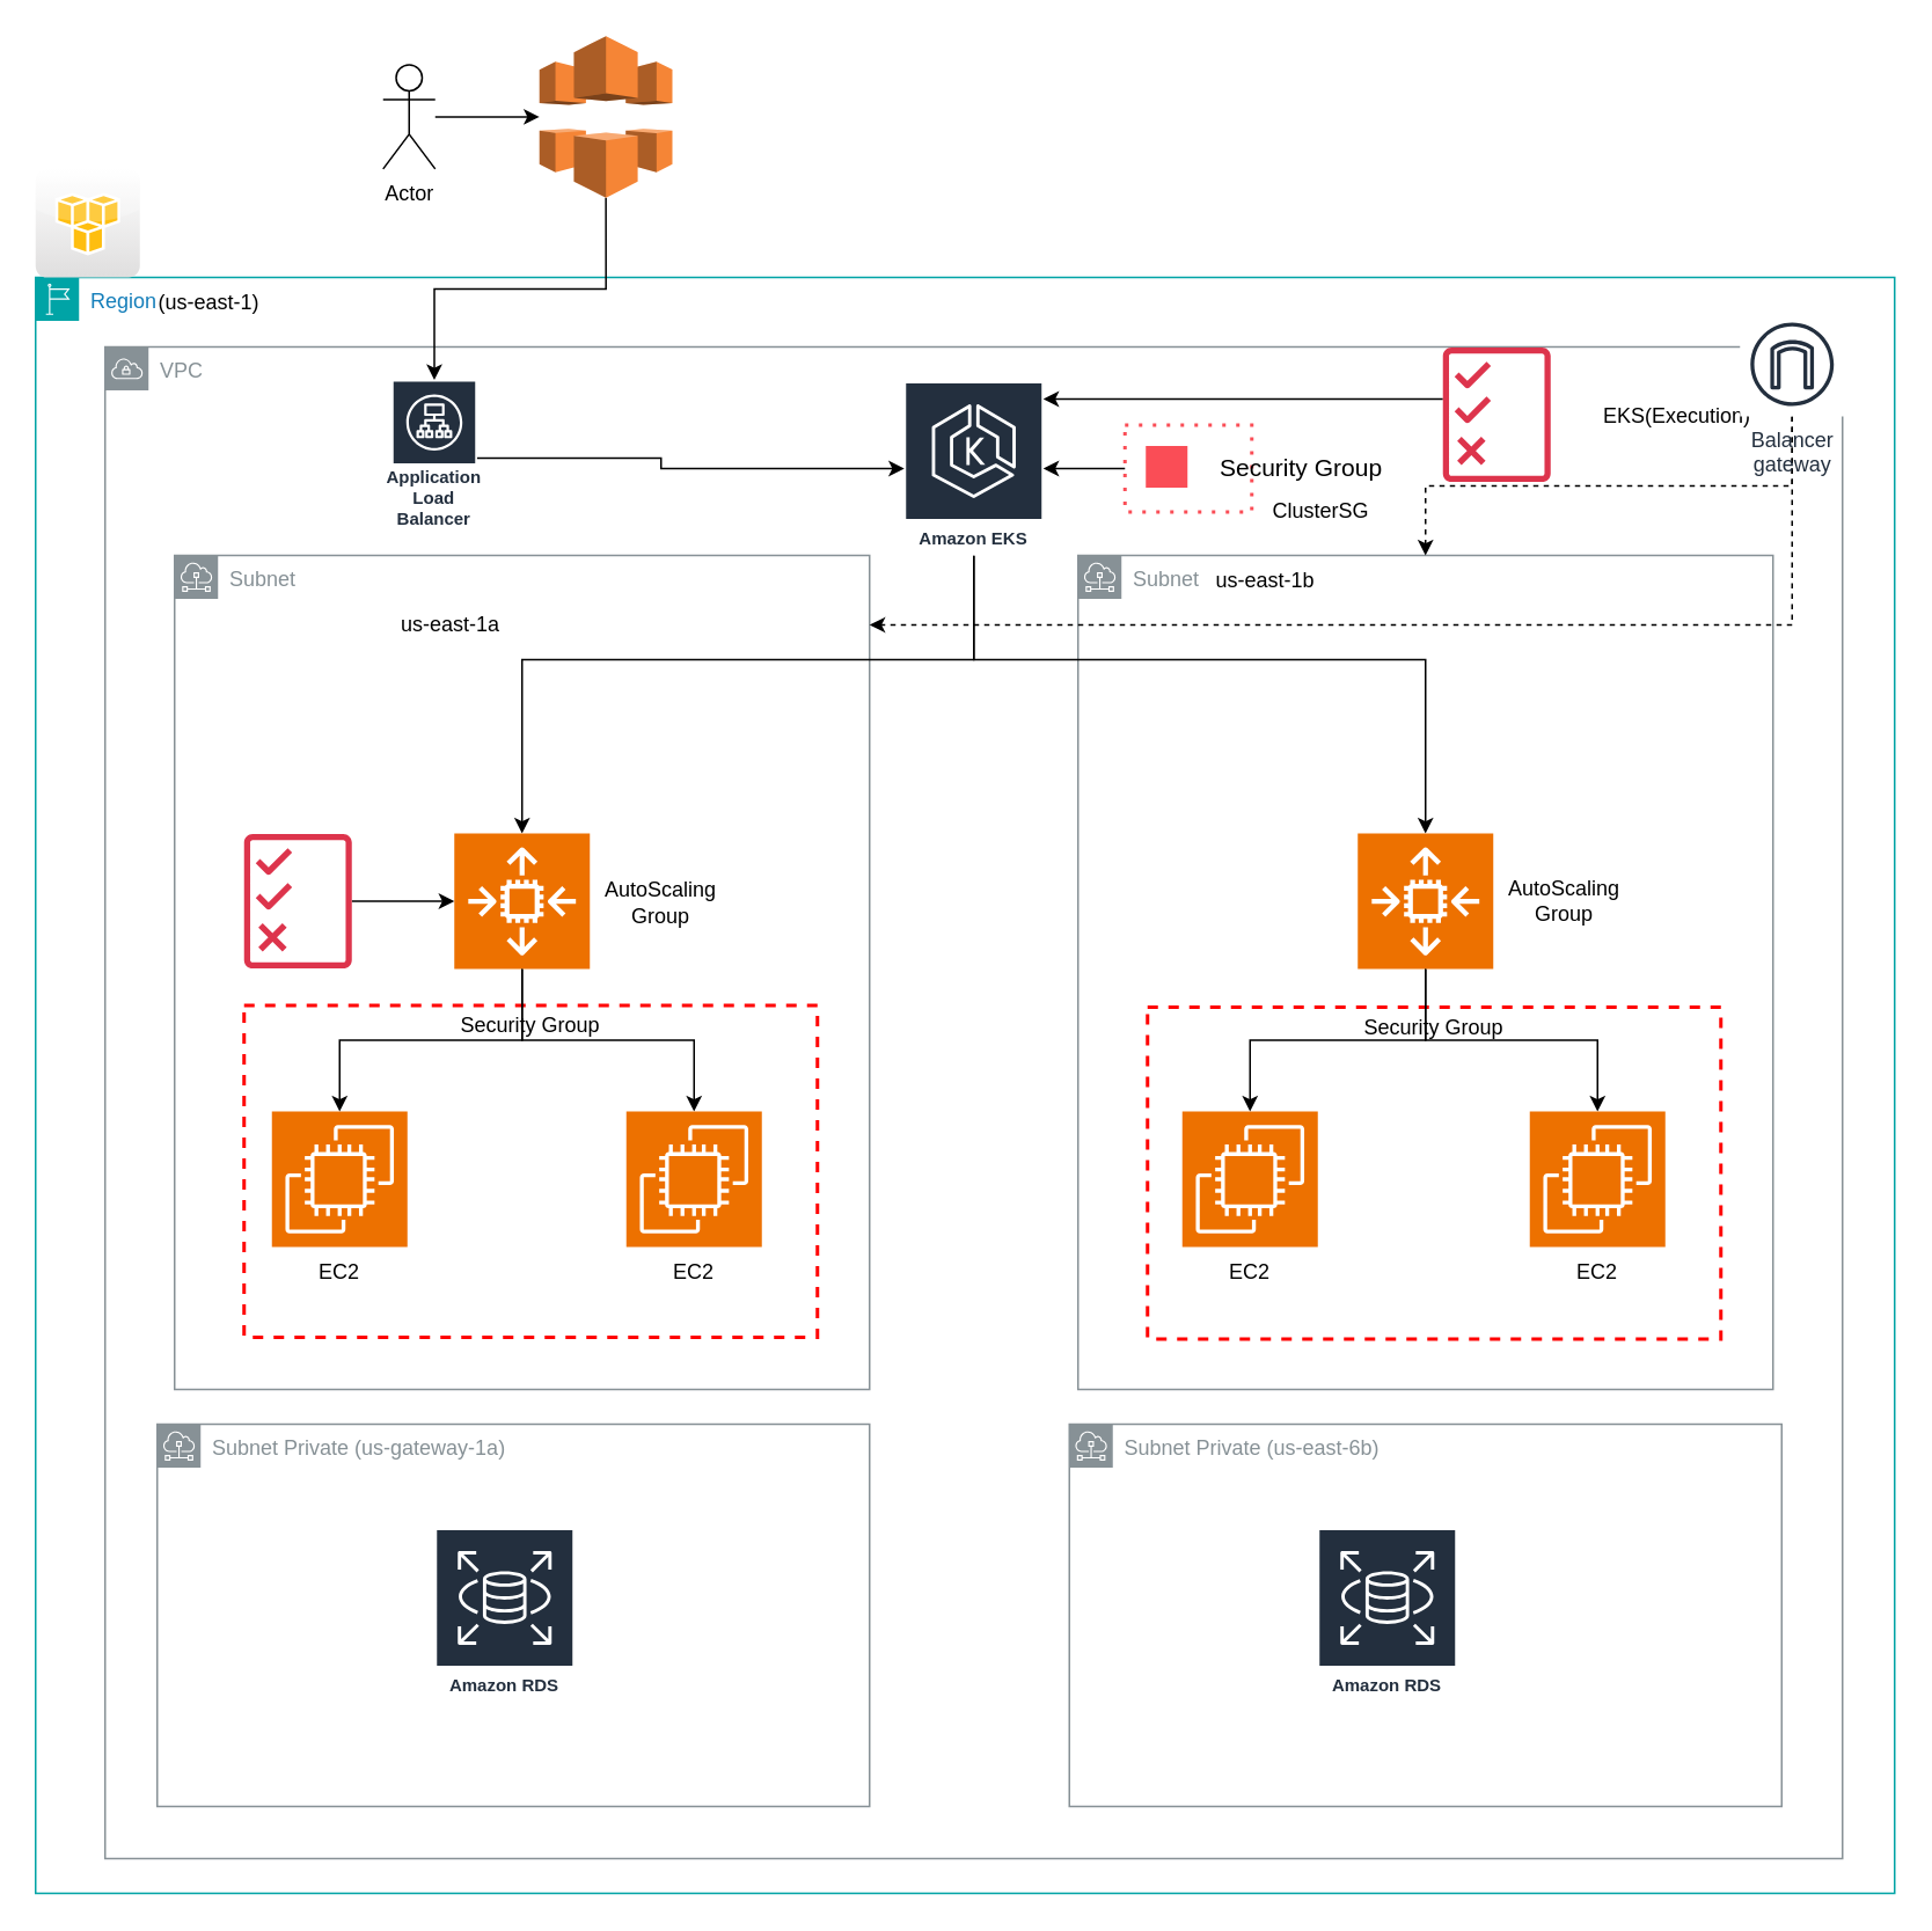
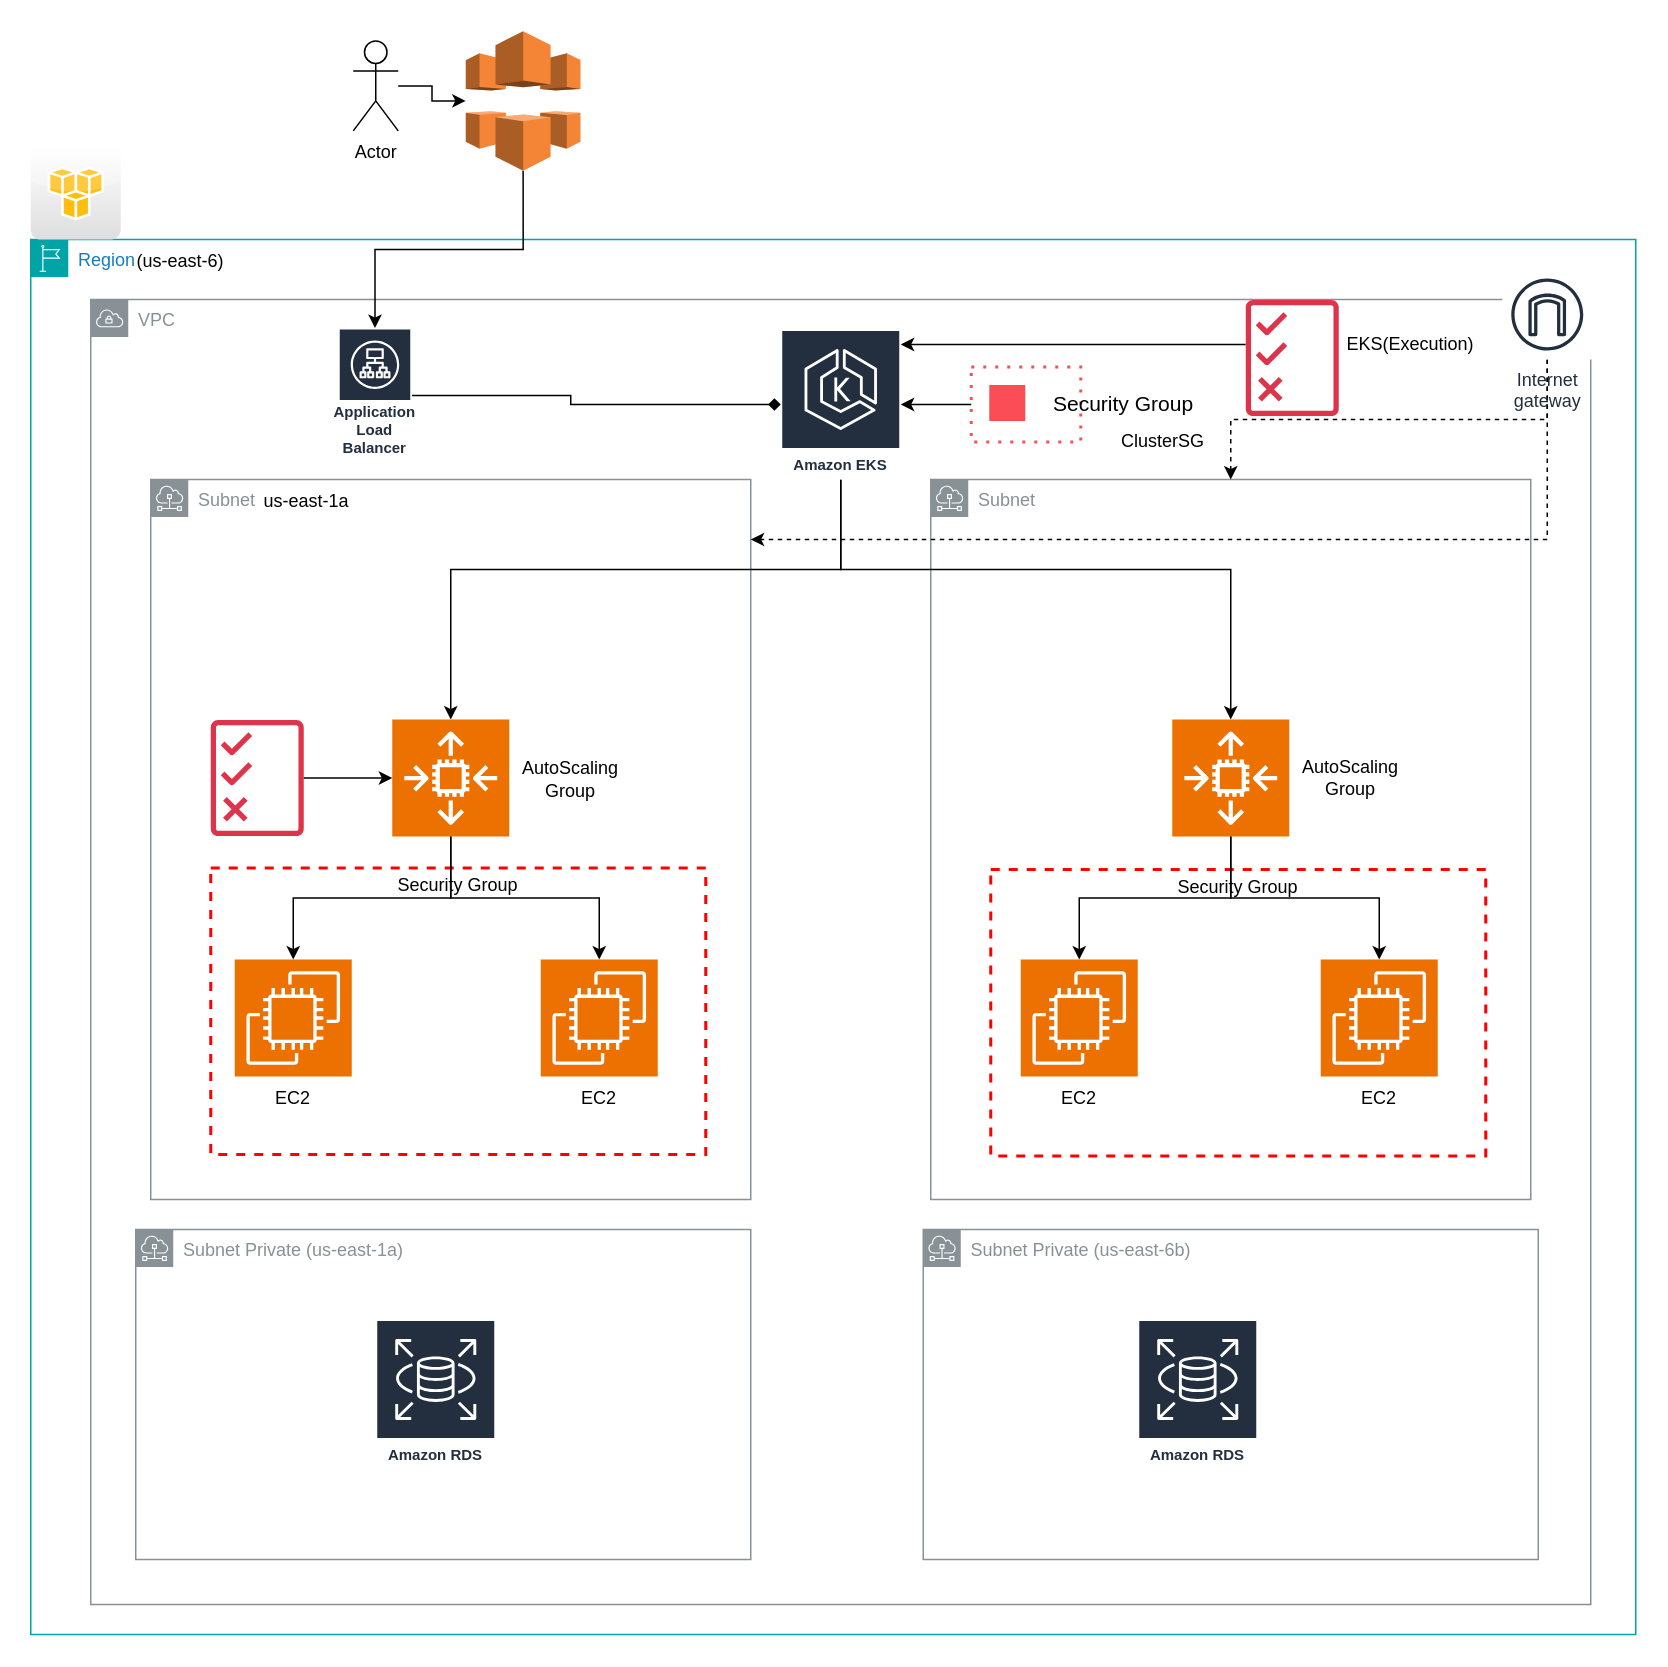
- <mxCell id="27" value="Actor" style="shape=umlActor;verticalLabelPosition=bottom;verticalAlign=top;html=1;outlineConnect=0;" parent="1" vertex="1"><mxGeometry x="220" y="36.6" width="30" height="60" as="geometry" /></mxCell>
+ <mxCell id="27" value="Actor" style="shape=umlActor;verticalLabelPosition=bottom;verticalAlign=top;html=1;outlineConnect=0;" parent="1" vertex="1"><mxGeometry x="235" y="26.6" width="30" height="60" as="geometry" /></mxCell>
- <mxCell id="3" value="(us-east-1)" style="text;html=1;align=center;verticalAlign=middle;whiteSpace=wrap;rounded=0;" parent="2" vertex="1"><mxGeometry x="70" width="60" height="30" as="geometry" /></mxCell>
+ <mxCell id="3" value="(us-east-6)" style="text;html=1;align=center;verticalAlign=middle;whiteSpace=wrap;rounded=0;" parent="2" vertex="1"><mxGeometry x="70" width="60" height="30" as="geometry" /></mxCell>
- <mxCell id="28" value="EKS(Execution)" style="text;html=1;align=center;verticalAlign=middle;whiteSpace=wrap;rounded=0;" parent="1" vertex="1"><mxGeometry x="935" y="224" width="60" height="30" as="geometry" /></mxCell>
+ <mxCell id="28" value="EKS(Execution)" style="text;html=1;align=center;verticalAlign=middle;whiteSpace=wrap;rounded=0;" parent="1" vertex="1"><mxGeometry x="910" y="214" width="60" height="30" as="geometry" /></mxCell>
- <mxCell id="47" value="Balancer&#10;gateway" style="sketch=0;outlineConnect=0;fontColor=#232F3E;gradientColor=none;strokeColor=#232F3E;fillColor=#ffffff;dashed=0;verticalLabelPosition=bottom;verticalAlign=top;align=center;html=1;fontSize=12;fontStyle=0;aspect=fixed;shape=mxgraph.aws4.resourceIcon;resIcon=mxgraph.aws4.internet_gateway;" vertex="1" parent="1"><mxGeometry x="1001" y="179" width="60" height="60" as="geometry" /></mxCell>
+ <mxCell id="47" value="Internet&#10;gateway" style="sketch=0;outlineConnect=0;fontColor=#232F3E;gradientColor=none;strokeColor=#232F3E;fillColor=#ffffff;dashed=0;verticalLabelPosition=bottom;verticalAlign=top;align=center;html=1;fontSize=12;fontStyle=0;aspect=fixed;shape=mxgraph.aws4.resourceIcon;resIcon=mxgraph.aws4.internet_gateway;" vertex="1" parent="1"><mxGeometry x="1001" y="179" width="60" height="60" as="geometry" /></mxCell>
- <mxCell id="52" value="" style="edgeStyle=orthogonalEdgeStyle;rounded=0;orthogonalLoop=1;jettySize=auto;html=1;" edge="1" parent="1" source="53" target="11"><mxGeometry relative="1" as="geometry"><Array as="points"><mxPoint x="380" y="263" /><mxPoint x="380" y="269" /></Array></mxGeometry></mxCell>
+ <mxCell id="52" value="" style="edgeStyle=orthogonalEdgeStyle;rounded=0;orthogonalLoop=1;jettySize=auto;html=1;endArrow=diamond;" edge="1" parent="1" source="53" target="11"><mxGeometry relative="1" as="geometry"><Array as="points"><mxPoint x="380" y="263" /><mxPoint x="380" y="269" /></Array></mxGeometry></mxCell>
- <mxCell id="41" value="ClusterSG" style="text;html=1;align=center;verticalAlign=middle;whiteSpace=wrap;rounded=0;" parent="1" vertex="1"><mxGeometry x="730" y="279" width="60" height="30" as="geometry" /></mxCell>
+ <mxCell id="41" value="ClusterSG" style="text;html=1;align=center;verticalAlign=middle;whiteSpace=wrap;rounded=0;" parent="1" vertex="1"><mxGeometry x="745" y="279" width="60" height="30" as="geometry" /></mxCell>
- <mxCell id="36" value="us-east-1b" style="text;html=1;align=center;verticalAlign=middle;whiteSpace=wrap;rounded=0;" parent="1" vertex="1"><mxGeometry x="698" y="319" width="60" height="30" as="geometry" /></mxCell>
- <mxCell id="35" value="us-east-1a" style="text;html=1;align=center;verticalAlign=middle;whiteSpace=wrap;rounded=0;" parent="1" vertex="1"><mxGeometry x="229" y="344" width="60" height="30" as="geometry" /></mxCell>
+ <mxCell id="35" value="us-east-1a" style="text;html=1;align=center;verticalAlign=middle;whiteSpace=wrap;rounded=0;" parent="1" vertex="1"><mxGeometry x="174" y="319" width="60" height="30" as="geometry" /></mxCell>
- <mxCell id="43" value="Subnet Private (us-gateway-1a)" style="sketch=0;outlineConnect=0;gradientColor=none;html=1;whiteSpace=wrap;fontSize=12;fontStyle=0;shape=mxgraph.aws4.group;grIcon=mxgraph.aws4.group_subnet;strokeColor=#879196;fillColor=none;verticalAlign=top;align=left;spacingLeft=30;fontColor=#879196;dashed=0;" vertex="1" parent="1"><mxGeometry x="90" y="819" width="410" height="220" as="geometry" /></mxCell>
+ <mxCell id="43" value="Subnet Private (us-east-1a)" style="sketch=0;outlineConnect=0;gradientColor=none;html=1;whiteSpace=wrap;fontSize=12;fontStyle=0;shape=mxgraph.aws4.group;grIcon=mxgraph.aws4.group_subnet;strokeColor=#879196;fillColor=none;verticalAlign=top;align=left;spacingLeft=30;fontColor=#879196;dashed=0;" vertex="1" parent="1"><mxGeometry x="90" y="819" width="410" height="220" as="geometry" /></mxCell>
